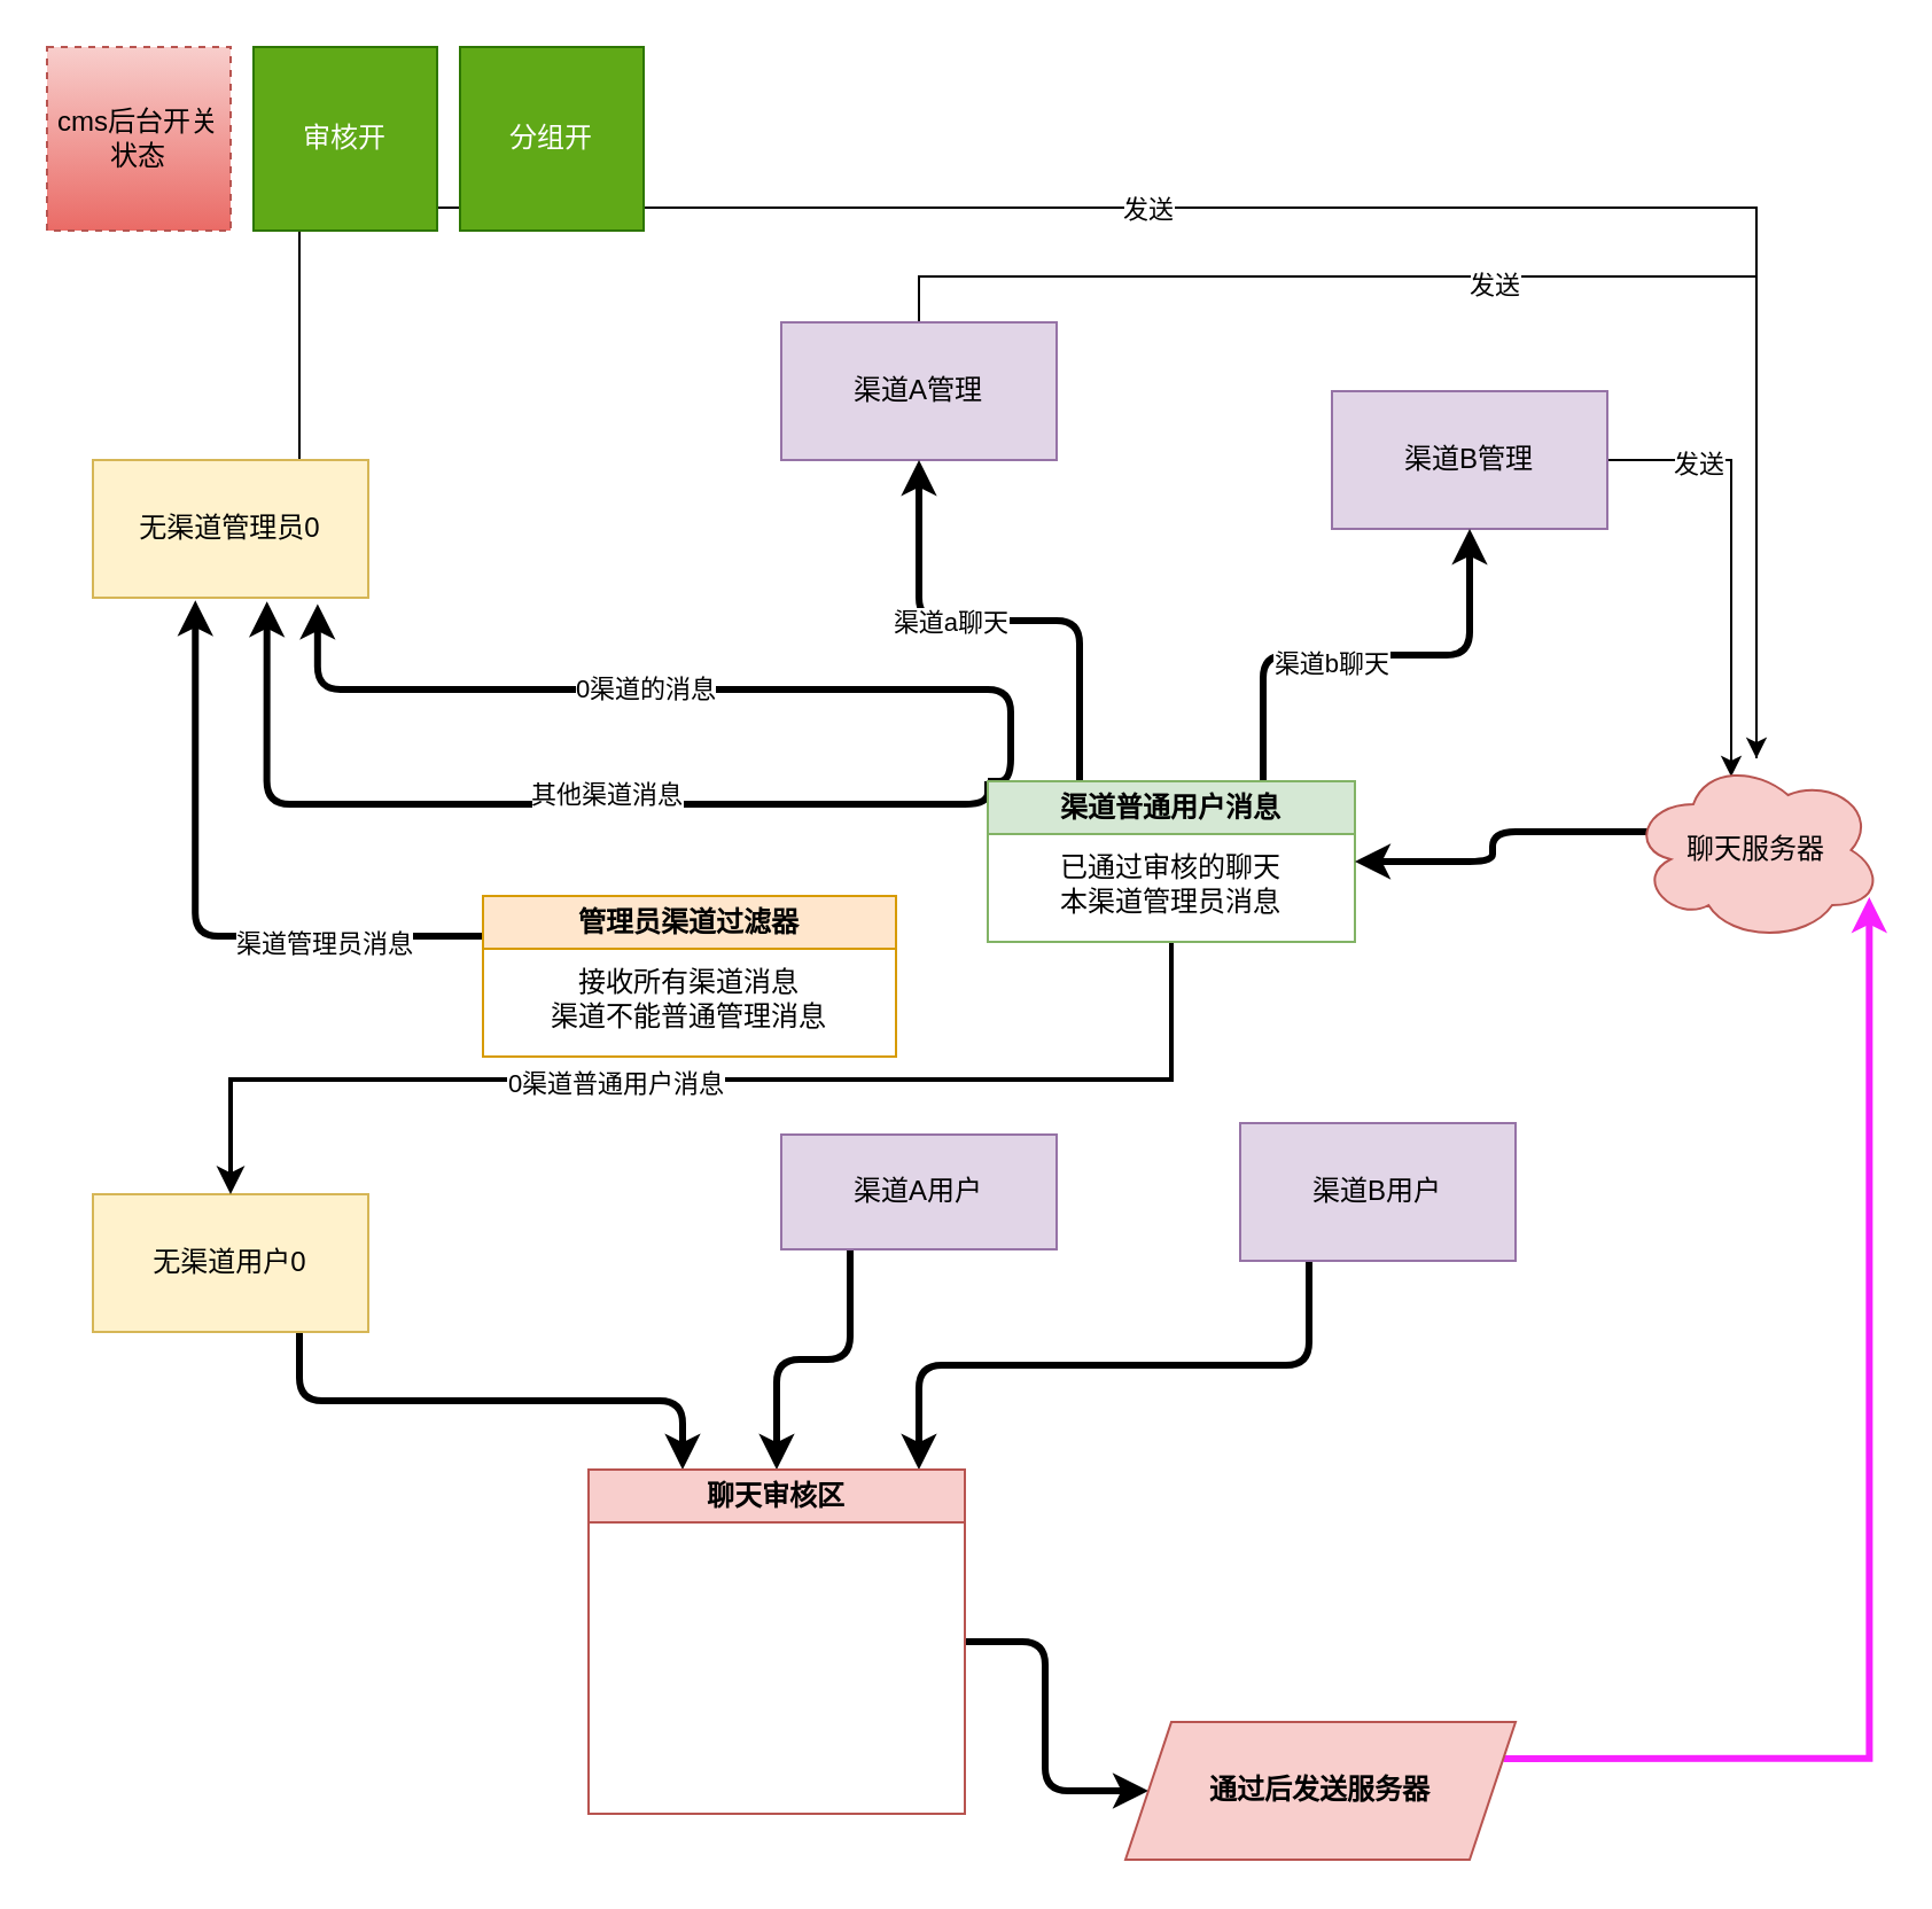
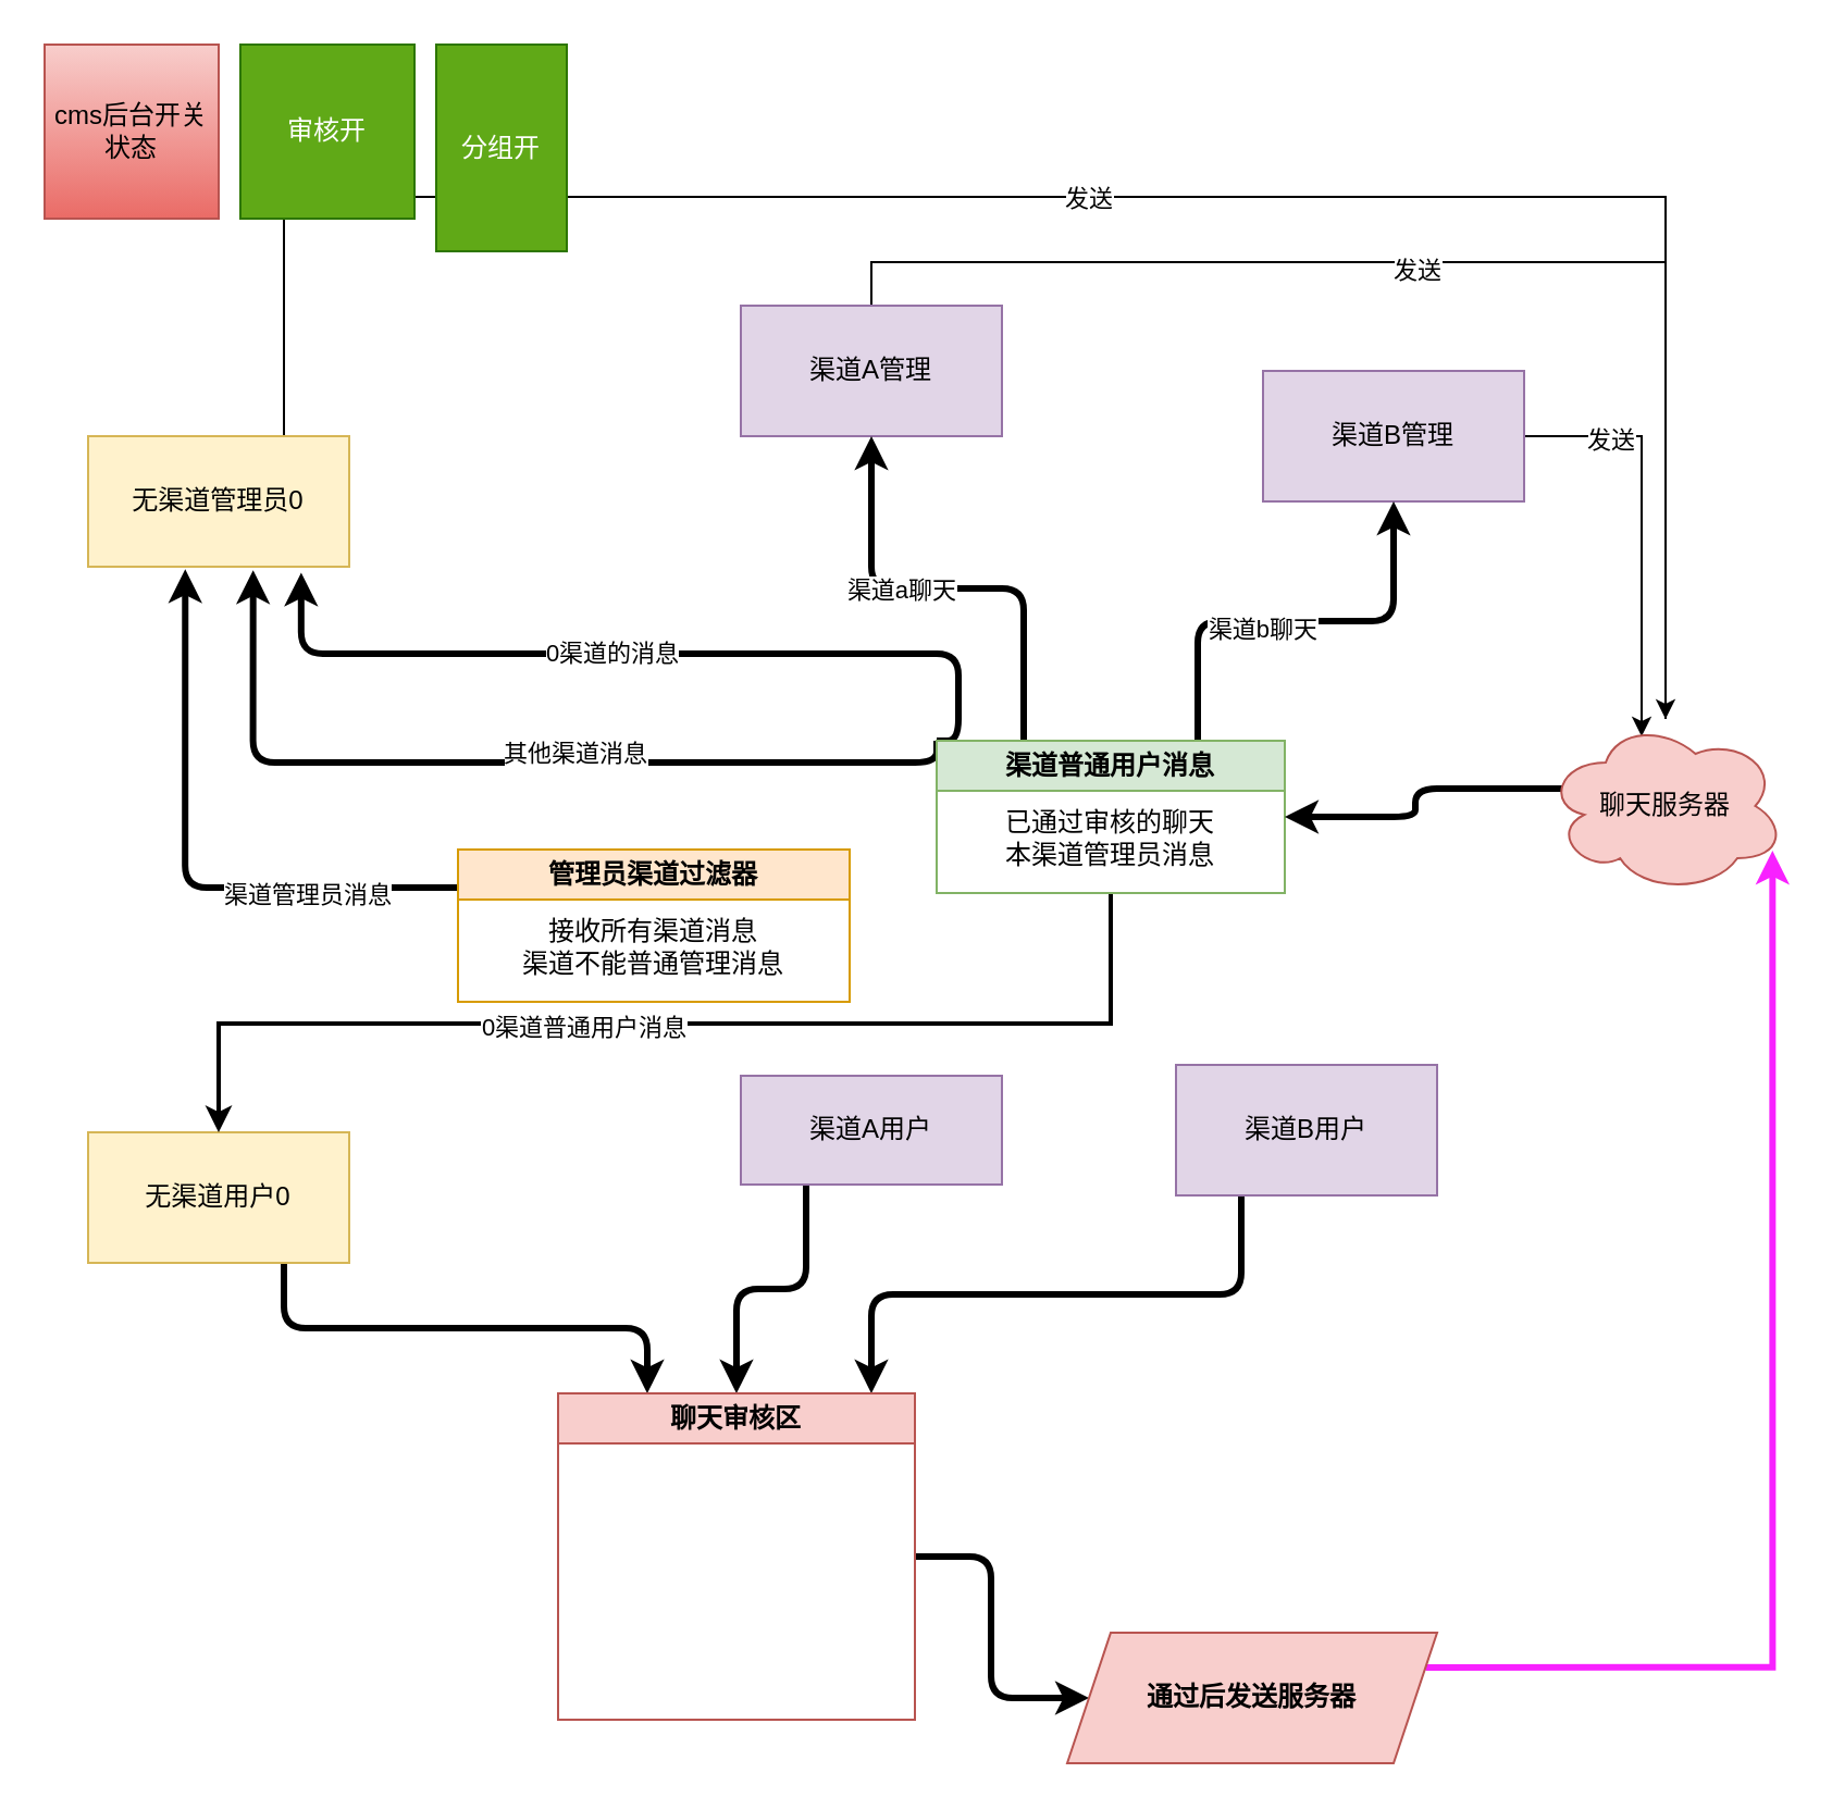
- <mxCell id="41" value="cms后台开关状态" style="whiteSpace=wrap;html=1;aspect=fixed;fillColor=#f8cecc;strokeColor=#b85450;gradientColor=#ea6b66;dashed=1;" vertex="1" parent="1"><mxGeometry y="20" width="80" height="80" as="geometry" x="20" /></mxCell>
+ <mxCell id="41" value="cms后台开关状态" style="whiteSpace=wrap;html=1;aspect=fixed;fillColor=#f8cecc;strokeColor=#b85450;gradientColor=#ea6b66;" vertex="1" parent="1"><mxGeometry y="20" width="80" height="80" as="geometry" x="20" /></mxCell>
- <mxCell id="5" value="分组开" style="whiteSpace=wrap;html=1;aspect=fixed;fillColor=#60a917;strokeColor=#2D7600;fontColor=#ffffff;" vertex="1" parent="1"><mxGeometry x="200" y="20" width="80" height="80" as="geometry" /></mxCell>
+ <mxCell id="5" value="分组开" style="whiteSpace=wrap;html=1;aspect=fixed;fillColor=#60a917;strokeColor=#2D7600;fontColor=#ffffff;" vertex="1" parent="1"><mxGeometry x="200" y="20" width="60" height="95" as="geometry" /></mxCell>
